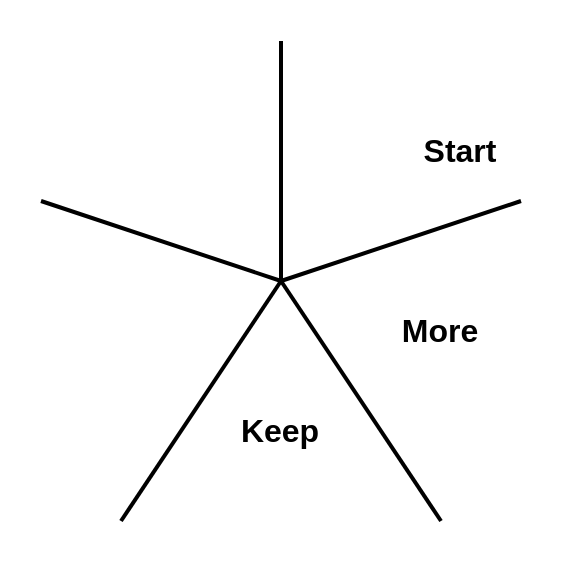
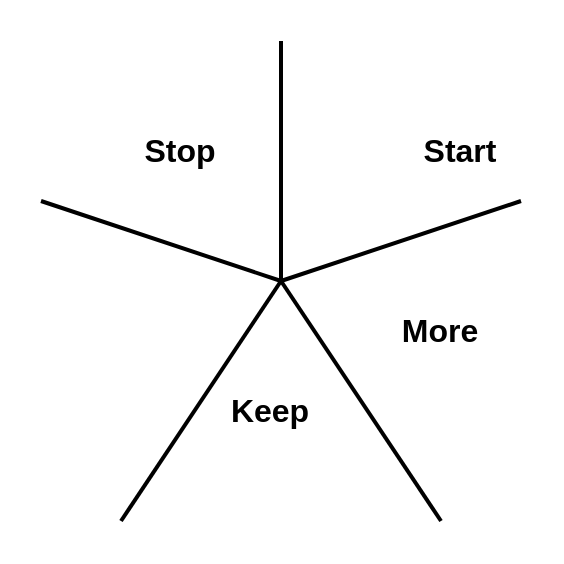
+ <mxCell id="4" value="Stop" style="text;html=1;strokeColor=none;fillColor=none;align=center;verticalAlign=middle;whiteSpace=wrap;rounded=0;fontSize=16;fontStyle=1" vertex="1" parent="1"><mxGeometry x="60" y="60" width="60" height="30" as="geometry" /></mxCell>
- <mxCell id="5" value="Keep" style="text;html=1;strokeColor=none;fillColor=none;align=center;verticalAlign=middle;whiteSpace=wrap;rounded=0;fontSize=16;fontStyle=1" vertex="1" parent="1"><mxGeometry x="110" y="200" width="60" height="30" as="geometry" /></mxCell>
+ <mxCell id="5" value="Keep" style="text;html=1;strokeColor=none;fillColor=none;align=center;verticalAlign=middle;whiteSpace=wrap;rounded=0;fontSize=16;fontStyle=1" vertex="1" parent="1"><mxGeometry x="105" y="190" width="60" height="30" as="geometry" /></mxCell>
